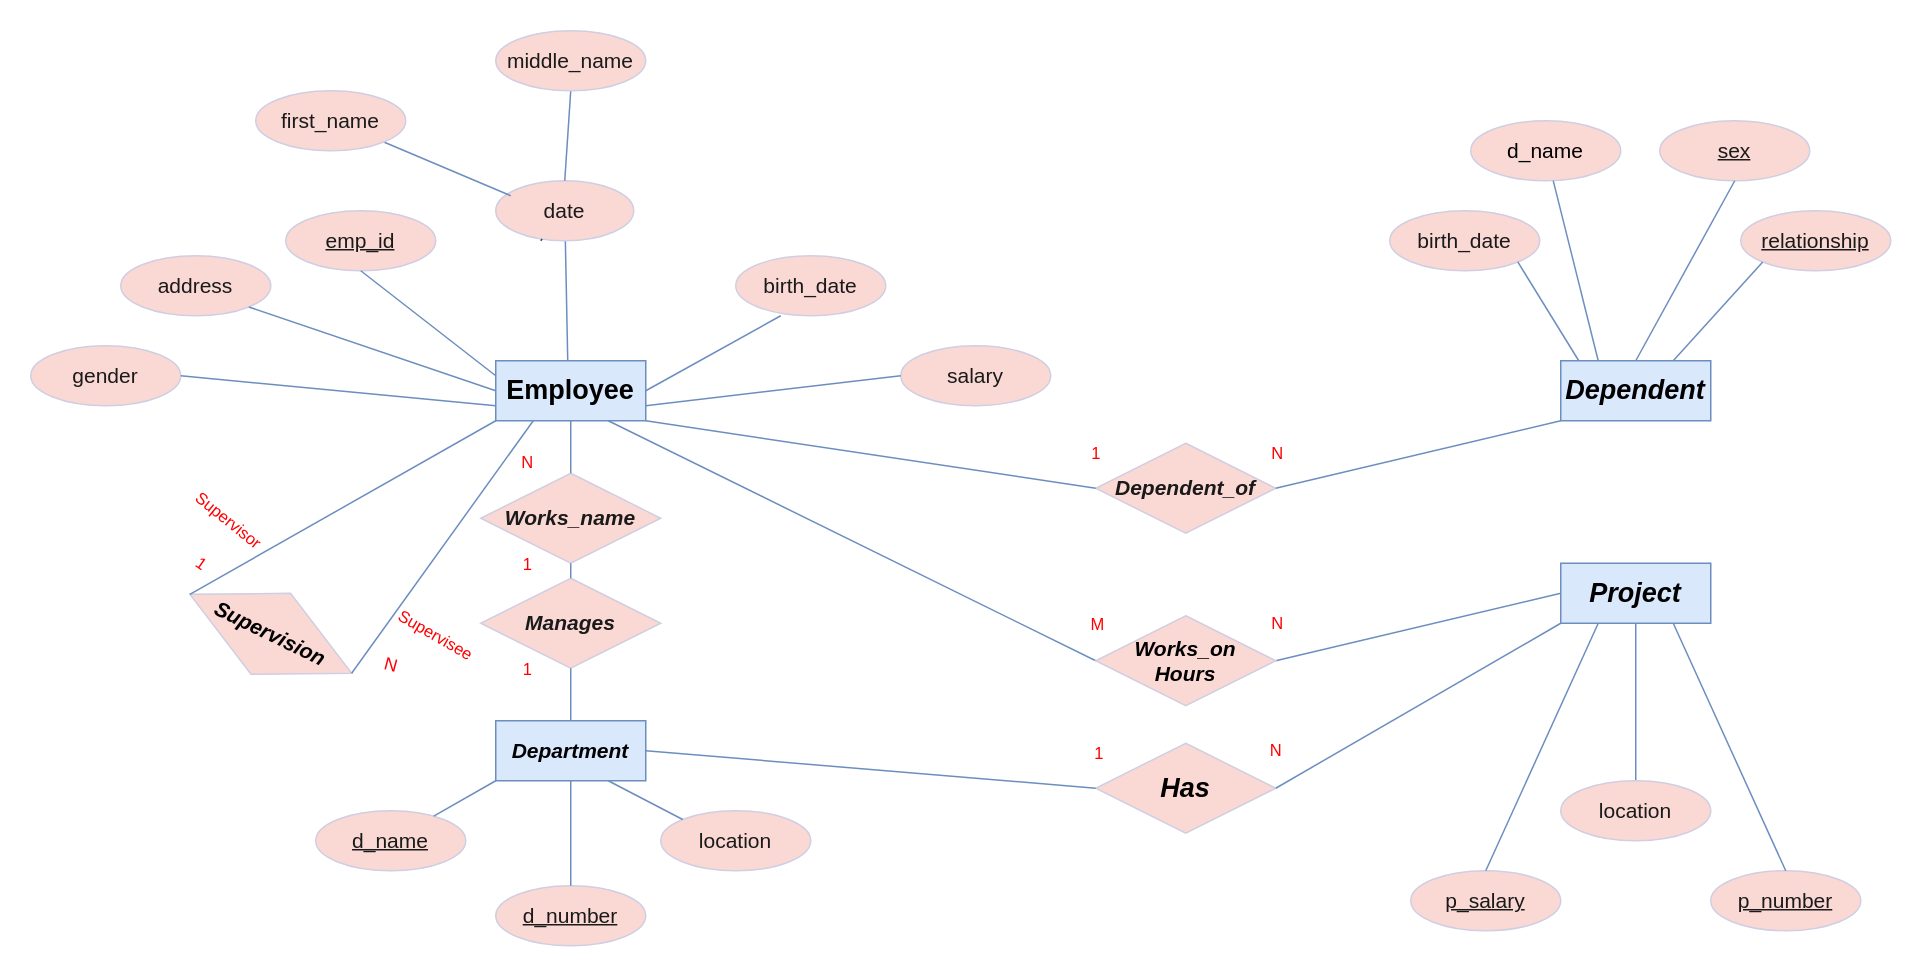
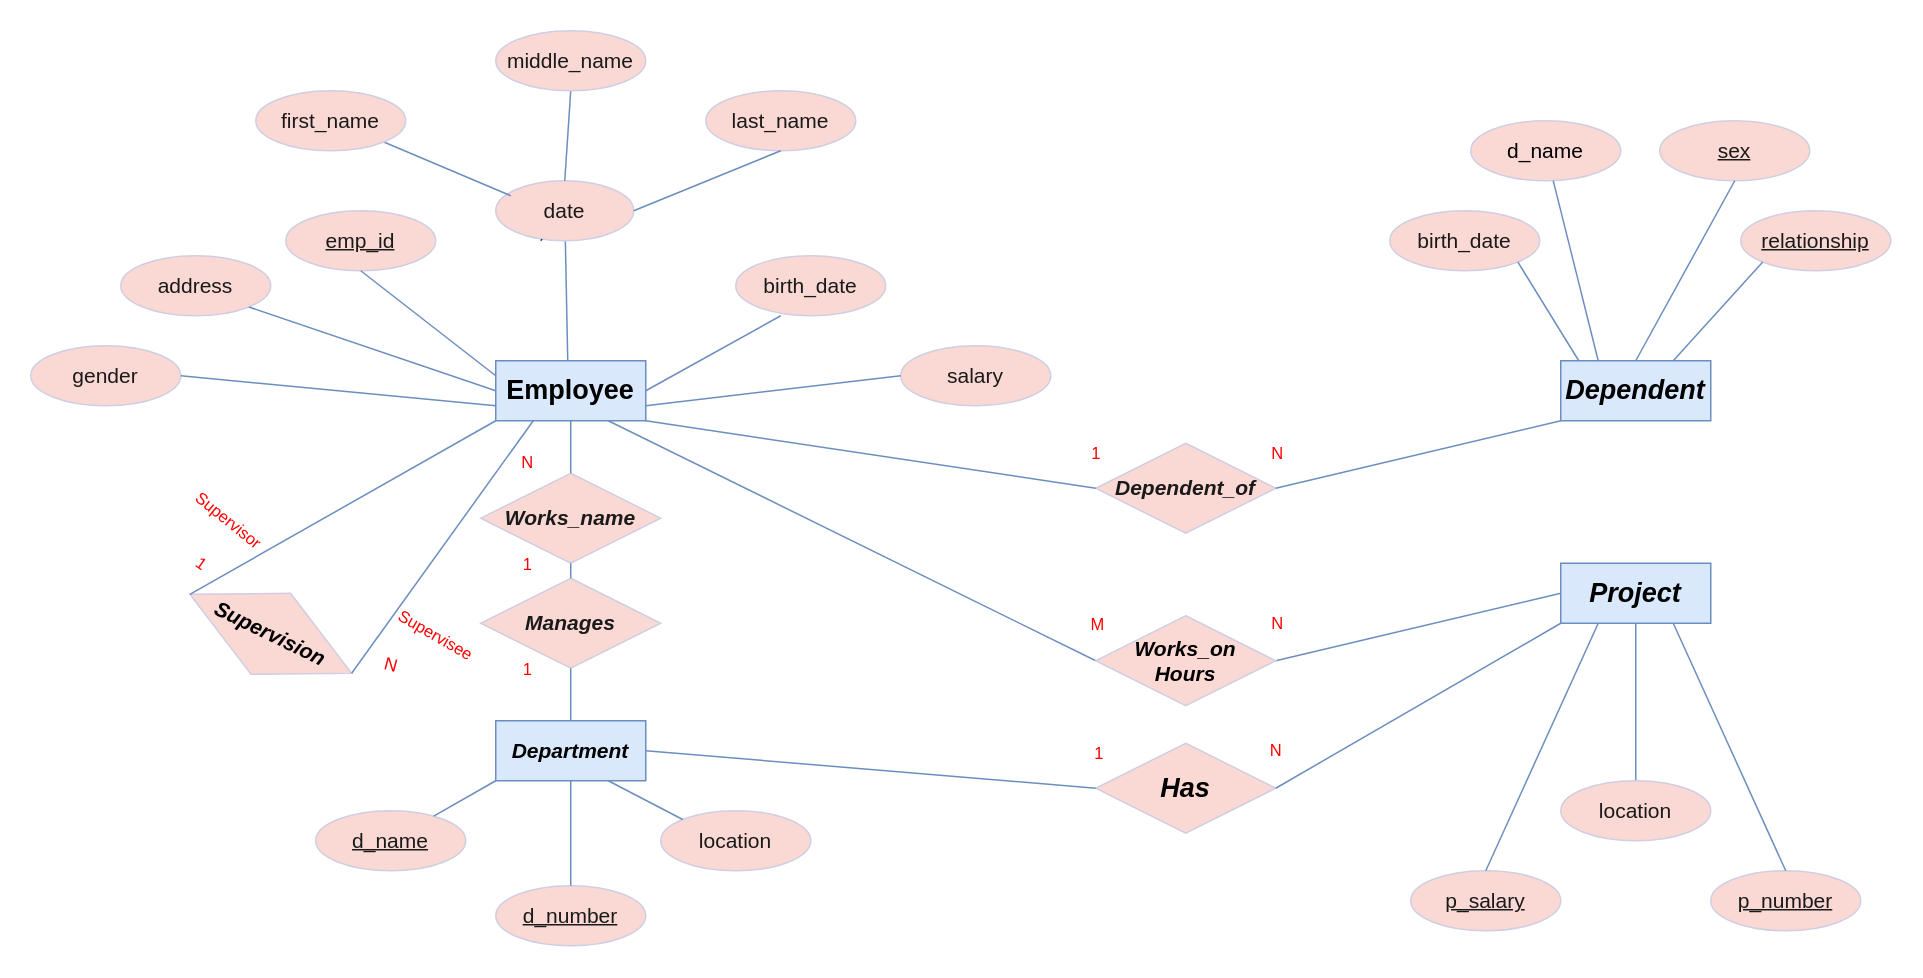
+ <mxCell id="17" value="&lt;font style=&quot;font-size: 14px&quot;&gt;last_name&lt;/font&gt;" style="ellipse;whiteSpace=wrap;html=1;align=center;fillColor=#FAD9D5;strokeColor=#D0CEE2;fontColor=#1A1A1A;" parent="1" vertex="1"><mxGeometry x="470" y="60" width="100" height="40" as="geometry" /></mxCell>
+ <mxCell id="18" value="" style="endArrow=none;html=1;entryX=0.5;entryY=1;entryDx=0;entryDy=0;exitX=1;exitY=0.5;exitDx=0;exitDy=0;strokeColor=#6c8ebf;fontColor=#1A1A1A;fillColor=#dae8fc;" parent="1" source="11" target="17" edge="1"><mxGeometry relative="1" as="geometry"><mxPoint x="440" y="180" as="sourcePoint" /><mxPoint x="600" y="180" as="targetPoint" /></mxGeometry></mxCell>
